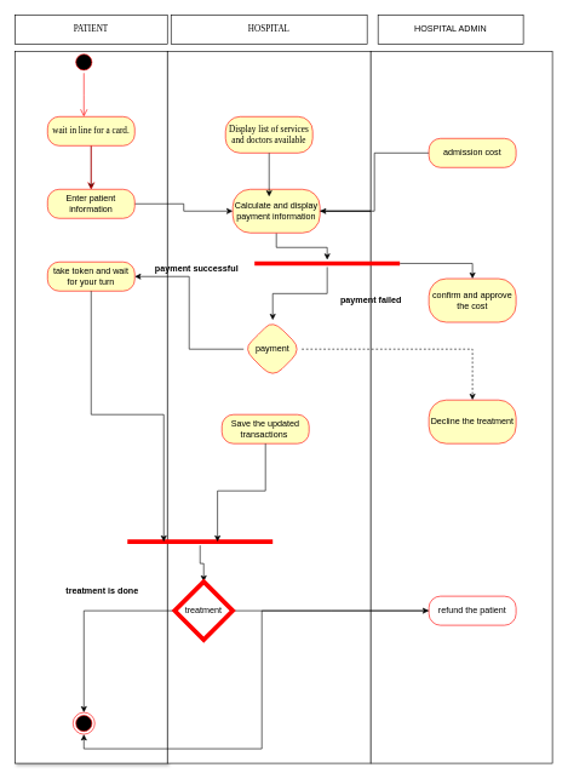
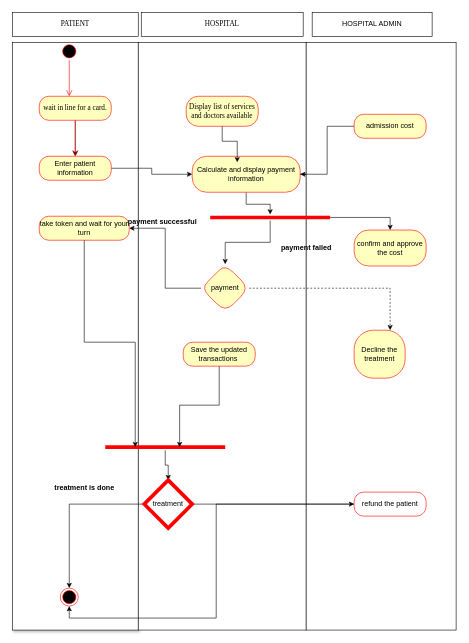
- <mxCell id="17" value="Calculate and display payment information" style="whiteSpace=wrap;html=1;fillColor=#ffffc0;strokeColor=#ff0000;fontColor=#000000;rounded=1;arcSize=40;" parent="1" vertex="1"><mxGeometry x="320" y="260" width="120" height="60" as="geometry" /></mxCell>
+ <mxCell id="17" value="Calculate and display payment information" style="whiteSpace=wrap;html=1;fillColor=#ffffc0;strokeColor=#ff0000;fontColor=#000000;rounded=1;arcSize=40;" parent="1" vertex="1"><mxGeometry x="320" y="260" width="180" height="60" as="geometry" /></mxCell>
- <mxCell id="24" value="take token and wait for your turn" style="rounded=1;whiteSpace=wrap;html=1;arcSize=40;fontColor=#000000;fillColor=#ffffc0;strokeColor=#ff0000;" parent="1" vertex="1"><mxGeometry x="65" y="360" width="120" height="40" as="geometry" /></mxCell>
+ <mxCell id="24" value="take token and wait for your turn" style="rounded=1;whiteSpace=wrap;html=1;arcSize=40;fontColor=#000000;fillColor=#ffffc0;strokeColor=#ff0000;" parent="1" vertex="1"><mxGeometry x="65" y="360" width="150" height="40" as="geometry" /></mxCell>
- <mxCell id="28" value="Decline the treatment" style="whiteSpace=wrap;html=1;fillColor=#ffffc0;strokeColor=#ff0000;fontColor=#000000;rounded=1;arcSize=40;" parent="1" vertex="1"><mxGeometry x="590" y="550" width="120" height="60" as="geometry" /></mxCell>
+ <mxCell id="28" value="Decline the treatment" style="whiteSpace=wrap;html=1;fillColor=#ffffc0;strokeColor=#ff0000;fontColor=#000000;rounded=1;arcSize=40;" parent="1" vertex="1"><mxGeometry x="590" y="550" width="85" height="80" as="geometry" /></mxCell>
